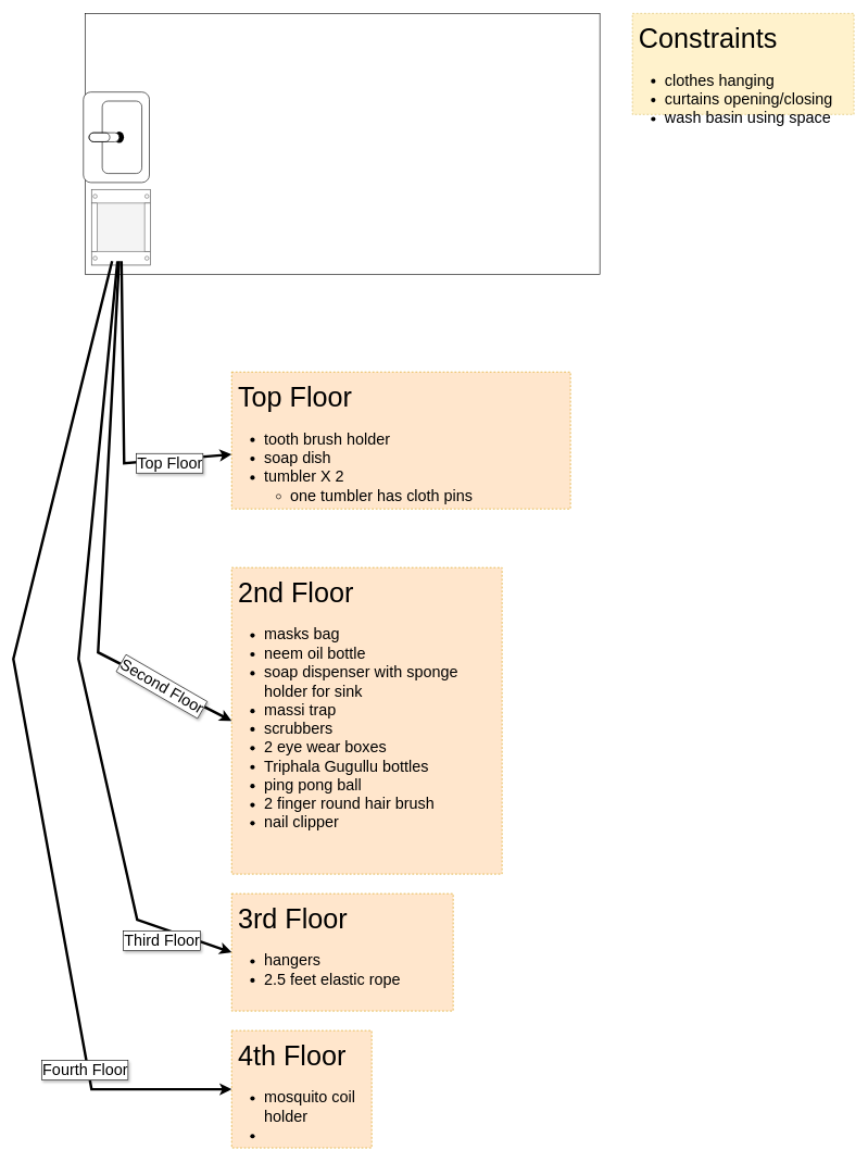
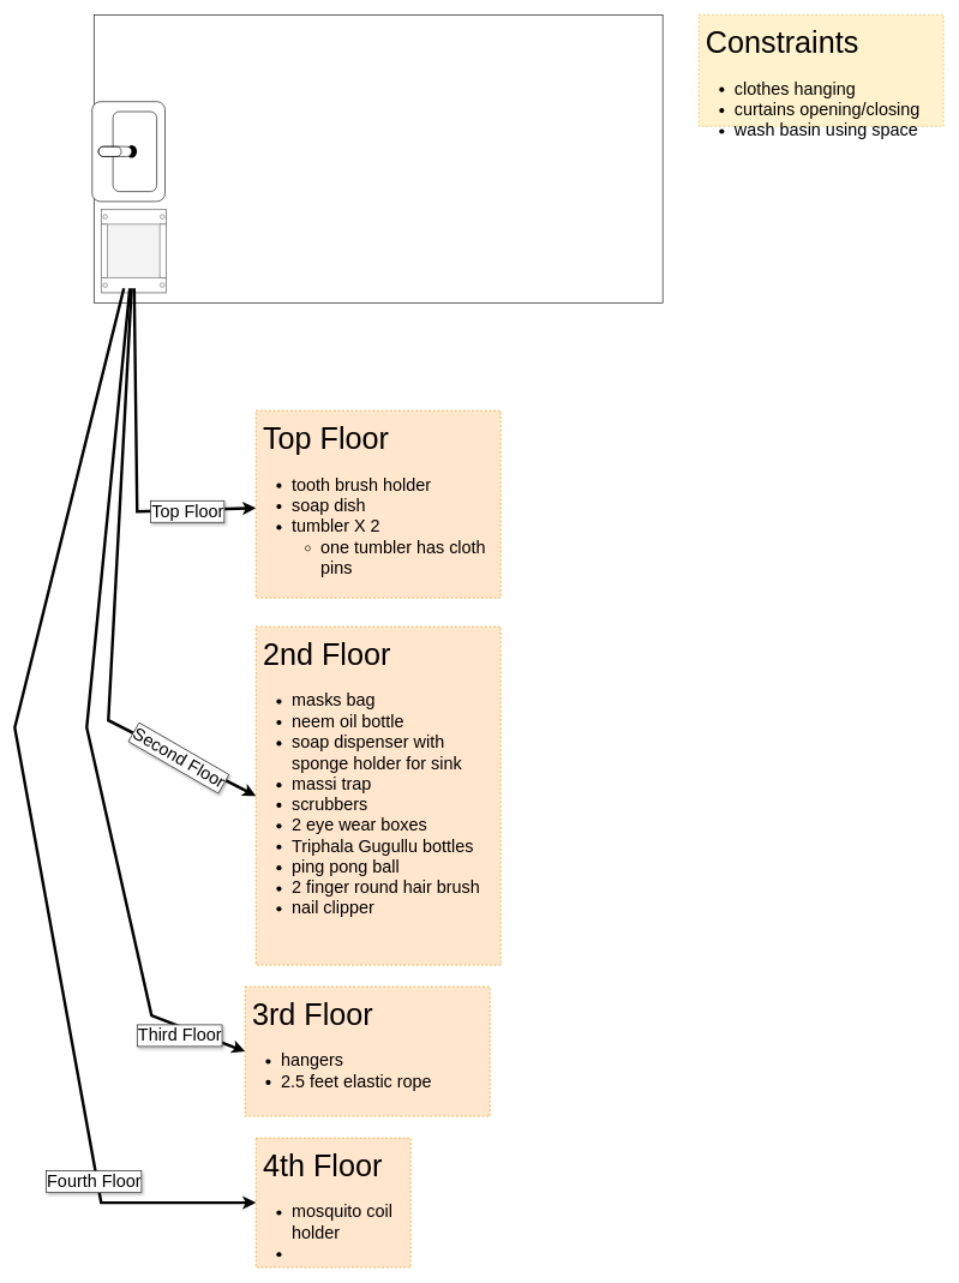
- <mxCell id="8" value="&lt;div&gt;Top Floor&lt;br&gt;&lt;/div&gt;&lt;div style=&quot;font-size: 24px;&quot;&gt;&lt;ul&gt;&lt;li&gt;tooth brush holder&lt;br&gt;&lt;/li&gt;&lt;li&gt;soap dish&lt;br&gt;&lt;/li&gt;&lt;li&gt;tumbler X 2&lt;/li&gt;&lt;ul&gt;&lt;li&gt;one tumbler has cloth pins&lt;br&gt;&lt;/li&gt;&lt;/ul&gt;&lt;/ul&gt;&lt;/div&gt;" style="whiteSpace=wrap;html=1;fillColor=#ffe6cc;strokeColor=#d79b00;dashed=1;align=left;verticalAlign=top;fontSize=42;spacing=10;" vertex="1" parent="1"><mxGeometry x="355" y="570" width="520" height="210" as="geometry" /></mxCell>
+ <mxCell id="8" value="&lt;div&gt;Top Floor&lt;br&gt;&lt;/div&gt;&lt;div style=&quot;font-size: 24px;&quot;&gt;&lt;ul&gt;&lt;li&gt;tooth brush holder&lt;br&gt;&lt;/li&gt;&lt;li&gt;soap dish&lt;br&gt;&lt;/li&gt;&lt;li&gt;tumbler X 2&lt;/li&gt;&lt;ul&gt;&lt;li&gt;one tumbler has cloth pins&lt;br&gt;&lt;/li&gt;&lt;/ul&gt;&lt;/ul&gt;&lt;/div&gt;" style="whiteSpace=wrap;html=1;fillColor=#ffe6cc;strokeColor=#d79b00;dashed=1;align=left;verticalAlign=top;fontSize=42;spacing=10;" vertex="1" parent="1"><mxGeometry x="355" y="570" width="340" height="260" as="geometry" /></mxCell>
- <mxCell id="9" value="&lt;div&gt;2nd Floor&lt;br&gt;&lt;/div&gt;&lt;div style=&quot;font-size: 24px;&quot;&gt;&lt;ul&gt;&lt;li&gt;masks bag&lt;/li&gt;&lt;li&gt;neem oil bottle&lt;/li&gt;&lt;li&gt;soap dispenser with sponge holder for sink&lt;/li&gt;&lt;li&gt;massi trap&lt;/li&gt;&lt;li&gt;scrubbers&lt;/li&gt;&lt;li&gt;2 eye wear boxes&lt;/li&gt;&lt;li&gt;Triphala Gugullu bottles&lt;/li&gt;&lt;li&gt;ping pong ball&lt;/li&gt;&lt;li&gt;2 finger round hair brush&lt;/li&gt;&lt;li&gt;nail clipper&lt;br&gt;&lt;/li&gt;&lt;/ul&gt;&lt;/div&gt;" style="whiteSpace=wrap;html=1;fillColor=#ffe6cc;strokeColor=#d79b00;dashed=1;align=left;verticalAlign=top;fontSize=42;spacing=10;" vertex="1" parent="1"><mxGeometry x="355" y="870" width="415" height="470" as="geometry" /></mxCell>
+ <mxCell id="9" value="&lt;div&gt;2nd Floor&lt;br&gt;&lt;/div&gt;&lt;div style=&quot;font-size: 24px;&quot;&gt;&lt;ul&gt;&lt;li&gt;masks bag&lt;/li&gt;&lt;li&gt;neem oil bottle&lt;/li&gt;&lt;li&gt;soap dispenser with sponge holder for sink&lt;/li&gt;&lt;li&gt;massi trap&lt;/li&gt;&lt;li&gt;scrubbers&lt;/li&gt;&lt;li&gt;2 eye wear boxes&lt;/li&gt;&lt;li&gt;Triphala Gugullu bottles&lt;/li&gt;&lt;li&gt;ping pong ball&lt;/li&gt;&lt;li&gt;2 finger round hair brush&lt;/li&gt;&lt;li&gt;nail clipper&lt;br&gt;&lt;/li&gt;&lt;/ul&gt;&lt;/div&gt;" style="whiteSpace=wrap;html=1;fillColor=#ffe6cc;strokeColor=#d79b00;dashed=1;align=left;verticalAlign=top;fontSize=42;spacing=10;" vertex="1" parent="1"><mxGeometry x="355" y="870" width="340" height="470" as="geometry" /></mxCell>
- <mxCell id="12" value="&lt;div&gt;3rd Floor&lt;br&gt;&lt;/div&gt;&lt;div style=&quot;font-size: 24px;&quot;&gt;&lt;ul&gt;&lt;li&gt;hangers&lt;/li&gt;&lt;li&gt;2.5 feet elastic rope&lt;br&gt;&lt;/li&gt;&lt;/ul&gt;&lt;/div&gt;" style="whiteSpace=wrap;html=1;fillColor=#ffe6cc;strokeColor=#d79b00;dashed=1;align=left;verticalAlign=top;fontSize=42;spacing=10;" vertex="1" parent="1"><mxGeometry x="355" y="1370" width="340" height="180" as="geometry" /></mxCell>
+ <mxCell id="12" value="&lt;div&gt;3rd Floor&lt;br&gt;&lt;/div&gt;&lt;div style=&quot;font-size: 24px;&quot;&gt;&lt;ul&gt;&lt;li&gt;hangers&lt;/li&gt;&lt;li&gt;2.5 feet elastic rope&lt;br&gt;&lt;/li&gt;&lt;/ul&gt;&lt;/div&gt;" style="whiteSpace=wrap;html=1;fillColor=#ffe6cc;strokeColor=#d79b00;dashed=1;align=left;verticalAlign=top;fontSize=42;spacing=10;" vertex="1" parent="1"><mxGeometry x="340" y="1370" width="340" height="180" as="geometry" /></mxCell>
